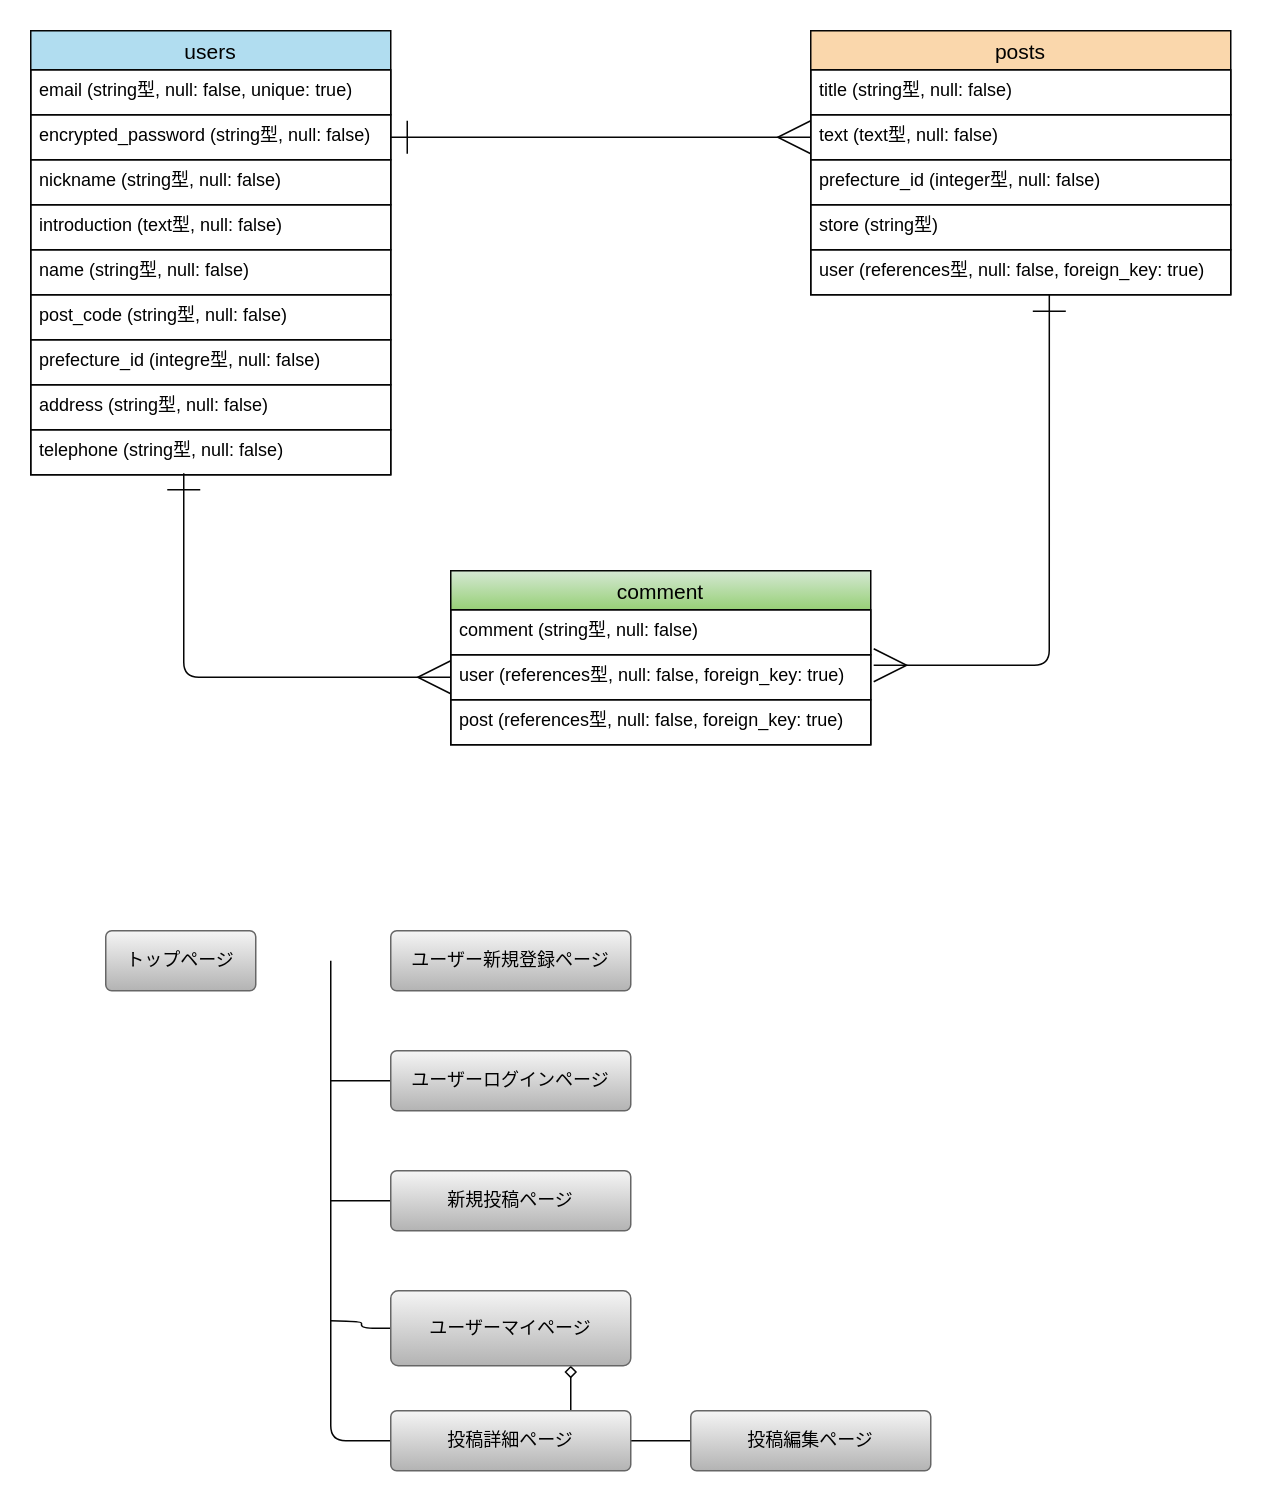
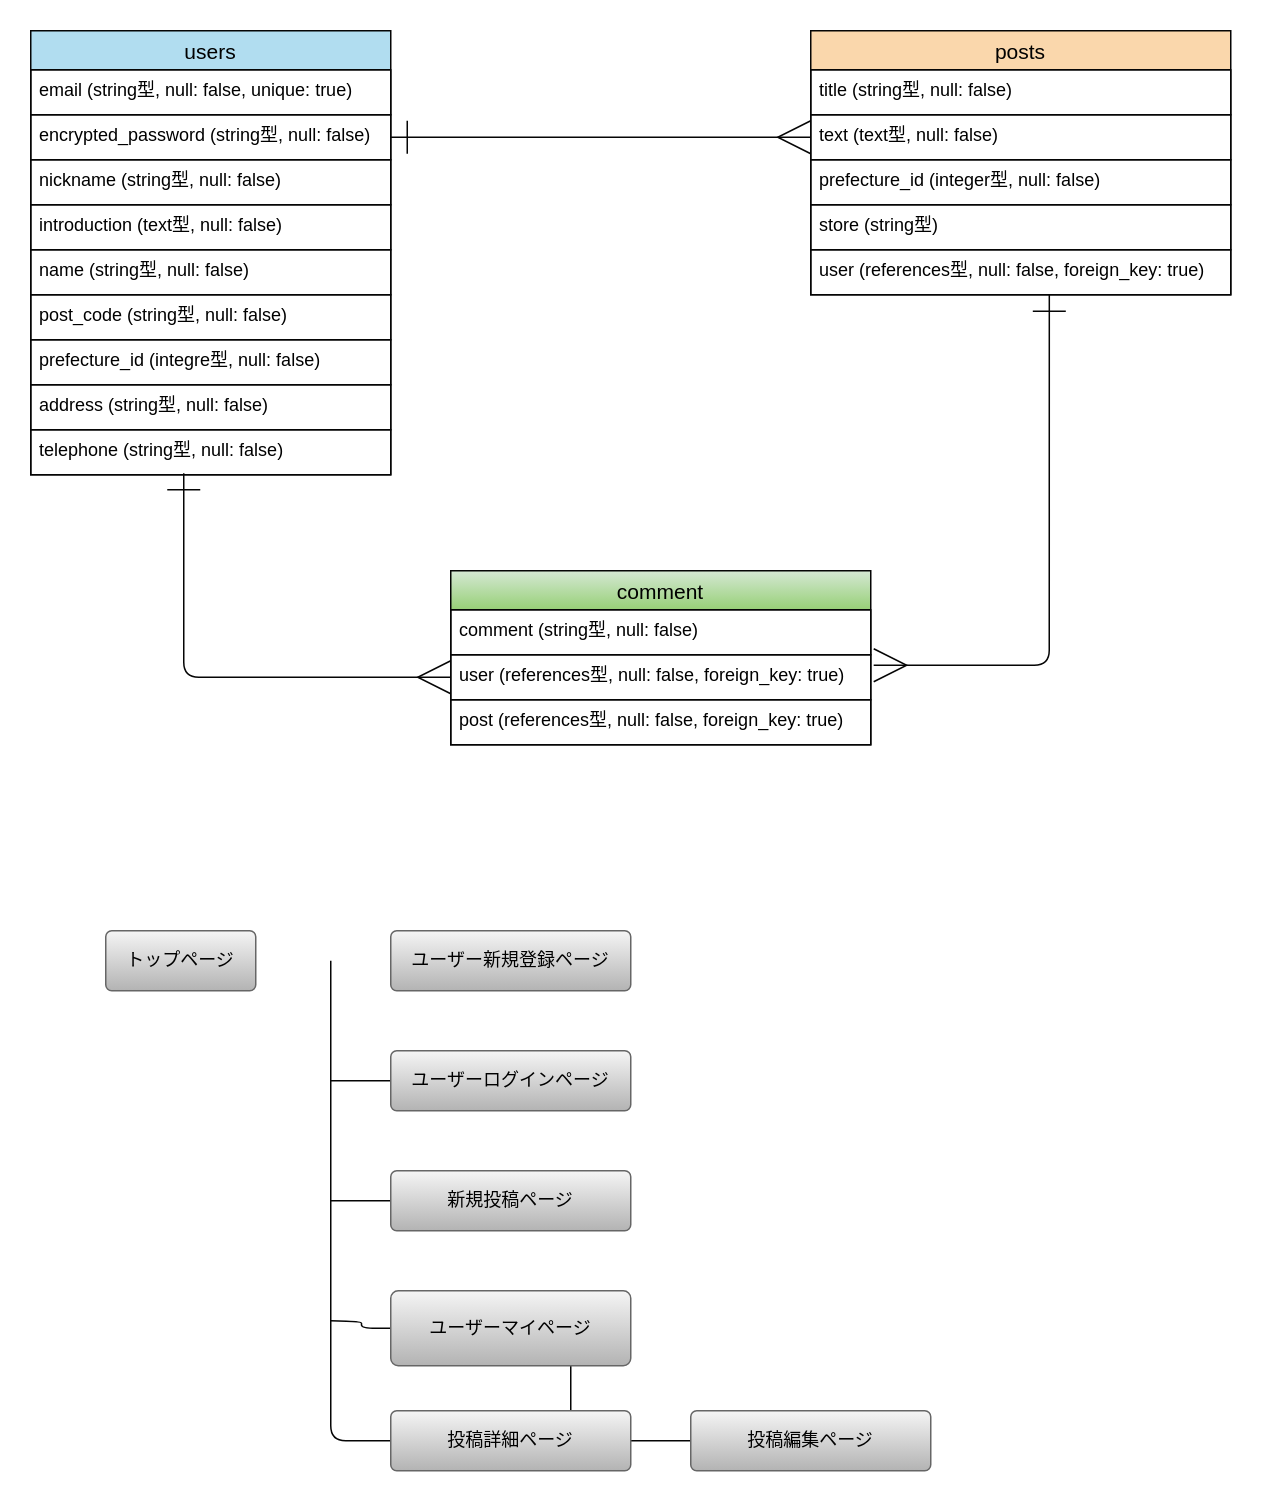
- <mxCell id="33" style="edgeStyle=none;html=1;exitX=0.75;exitY=0;exitDx=0;exitDy=0;entryX=0.75;entryY=1;entryDx=0;entryDy=0;endArrow=diamond;endFill=0;fontColor=#000000;strokeColor=#050505;" parent="1" source="34" target="37" edge="1"><mxGeometry relative="1" as="geometry" /></mxCell>
+ <mxCell id="33" style="edgeStyle=none;html=1;exitX=0.75;exitY=0;exitDx=0;exitDy=0;entryX=0.75;entryY=1;entryDx=0;entryDy=0;endArrow=none;endFill=0;fontColor=#000000;strokeColor=#050505;" parent="1" source="34" target="37" edge="1"><mxGeometry relative="1" as="geometry" /></mxCell>
